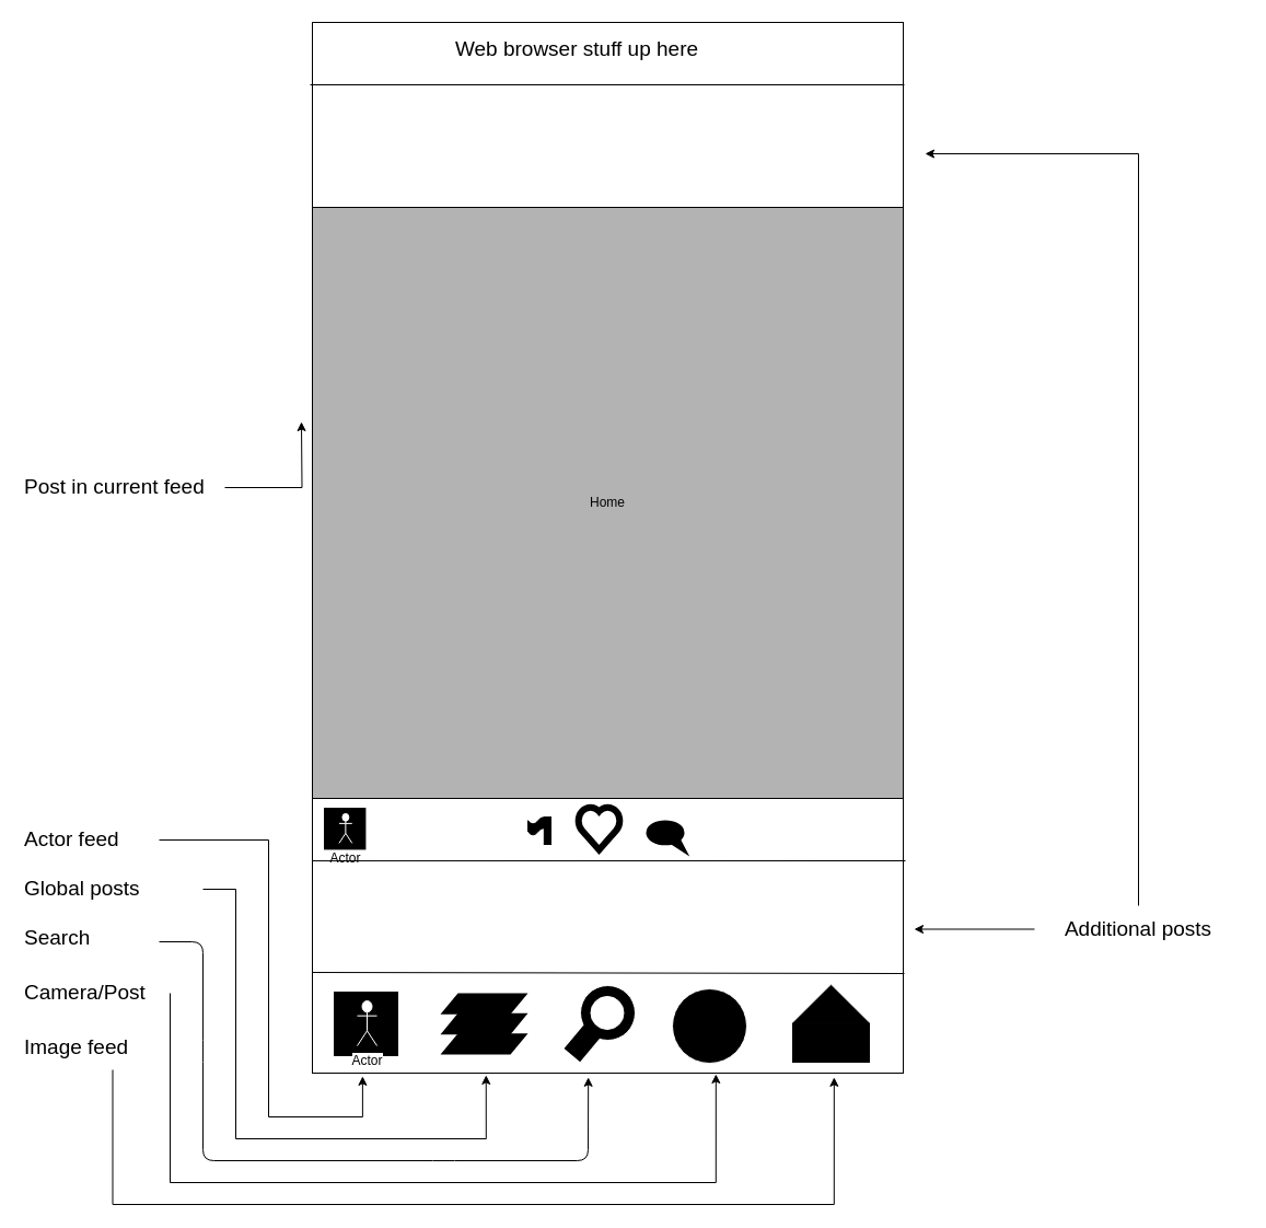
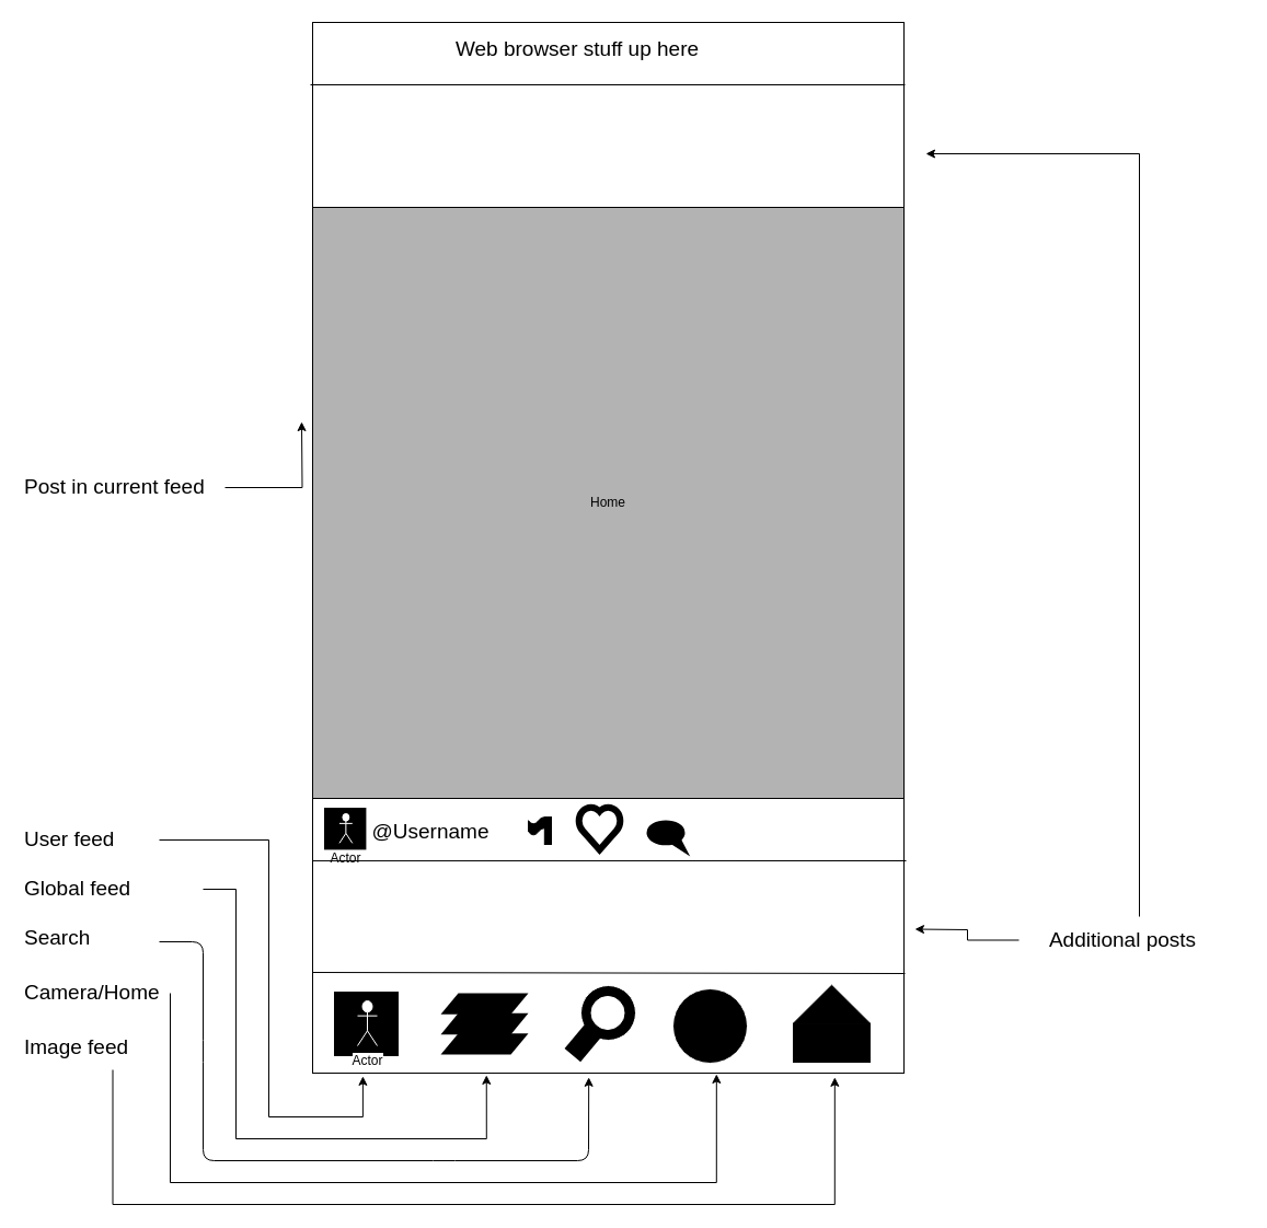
+ <mxCell id="24" value="&lt;font style=&quot;font-size: 19px;&quot;&gt;@Username&lt;/font&gt;" style="text;html=1;strokeColor=none;fillColor=none;align=center;verticalAlign=middle;whiteSpace=wrap;rounded=0;fontSize=19;" vertex="1" parent="1"><mxGeometry x="341" y="743" width="104" height="33" as="geometry" /></mxCell>
- <mxCell id="37" value="Actor feed" style="text;html=1;strokeColor=none;fillColor=none;align=left;verticalAlign=middle;whiteSpace=wrap;rounded=0;fontSize=19;" vertex="1" parent="1"><mxGeometry x="20" y="752" width="125" height="30" as="geometry" /></mxCell>
+ <mxCell id="37" value="User feed" style="text;html=1;strokeColor=none;fillColor=none;align=left;verticalAlign=middle;whiteSpace=wrap;rounded=0;fontSize=19;" vertex="1" parent="1"><mxGeometry x="20" y="752" width="125" height="30" as="geometry" /></mxCell>
- <mxCell id="39" value="Global posts" style="text;html=1;strokeColor=none;fillColor=none;align=left;verticalAlign=middle;whiteSpace=wrap;rounded=0;fontSize=19;" vertex="1" parent="1"><mxGeometry x="20" y="787" width="165" height="50" as="geometry" /></mxCell>
+ <mxCell id="39" value="Global feed" style="text;html=1;strokeColor=none;fillColor=none;align=left;verticalAlign=middle;whiteSpace=wrap;rounded=0;fontSize=19;" vertex="1" parent="1"><mxGeometry x="20" y="787" width="165" height="50" as="geometry" /></mxCell>
- <mxCell id="48" value="Additional posts" style="text;html=1;strokeColor=none;fillColor=none;align=center;verticalAlign=middle;whiteSpace=wrap;rounded=0;fontSize=19;" vertex="1" parent="1"><mxGeometry x="945" y="827" width="190" height="43" as="geometry" /></mxCell>
+ <mxCell id="48" value="Additional posts" style="text;html=1;strokeColor=none;fillColor=none;align=center;verticalAlign=middle;whiteSpace=wrap;rounded=0;fontSize=19;" vertex="1" parent="1"><mxGeometry x="930" y="837" width="190" height="43" as="geometry" /></mxCell>
- <mxCell id="42" value="Camera/Post" style="text;html=1;strokeColor=none;fillColor=none;align=left;verticalAlign=middle;whiteSpace=wrap;rounded=0;fontSize=19;" vertex="1" parent="1"><mxGeometry x="20" y="887" width="135" height="40" as="geometry" /></mxCell>
+ <mxCell id="42" value="Camera/Home" style="text;html=1;strokeColor=none;fillColor=none;align=left;verticalAlign=middle;whiteSpace=wrap;rounded=0;fontSize=19;" vertex="1" parent="1"><mxGeometry x="20" y="887" width="135" height="40" as="geometry" /></mxCell>
